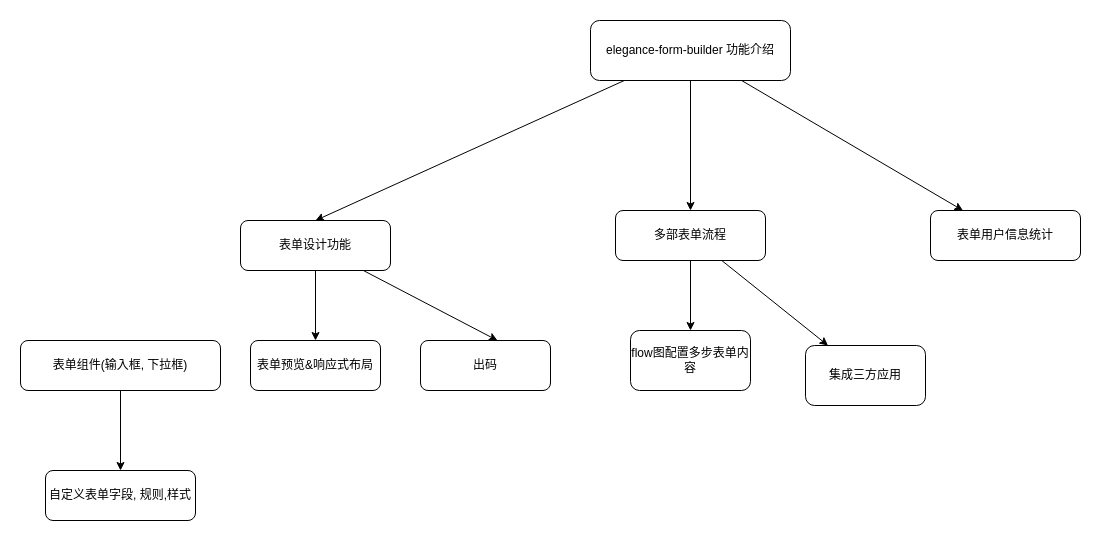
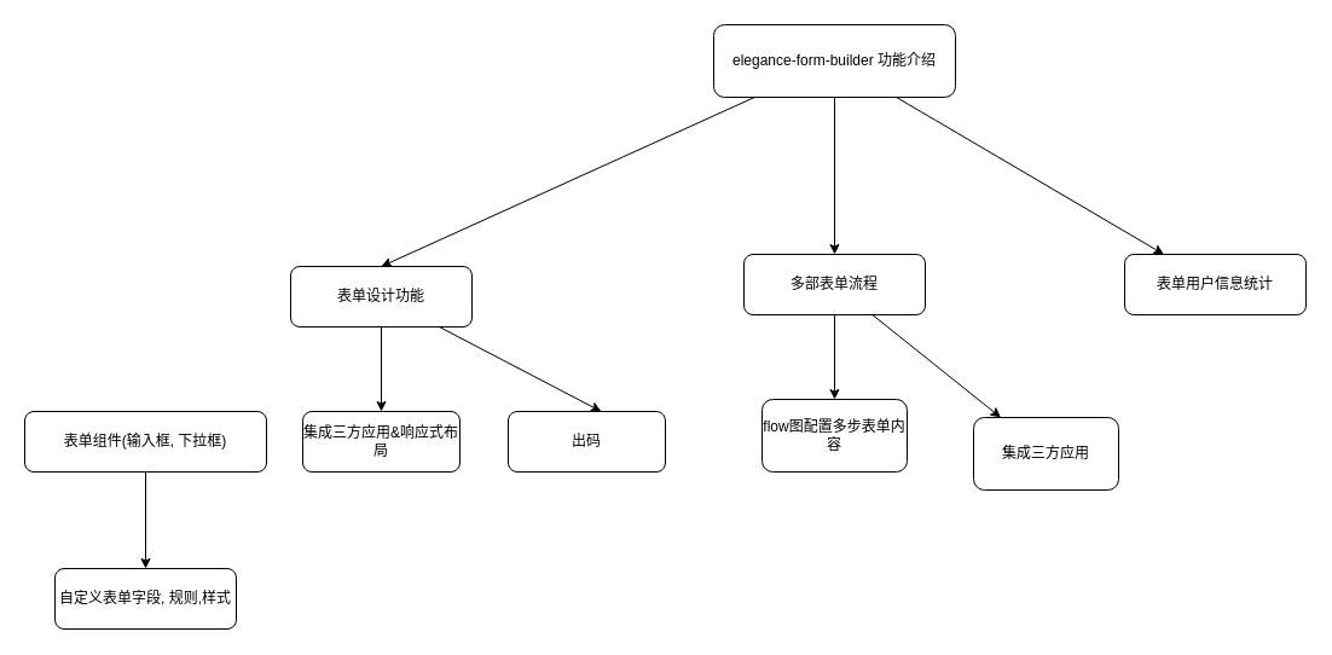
- <mxCell id="16" value="表单预览&amp;amp;响应式布局" style="rounded=1;whiteSpace=wrap;html=1;" vertex="1" parent="1"><mxGeometry x="250" y="340" width="130" height="50" as="geometry" /></mxCell>
+ <mxCell id="16" value="集成三方应用&amp;amp;响应式布局" style="rounded=1;whiteSpace=wrap;html=1;" vertex="1" parent="1"><mxGeometry x="250" y="340" width="130" height="50" as="geometry" /></mxCell>
